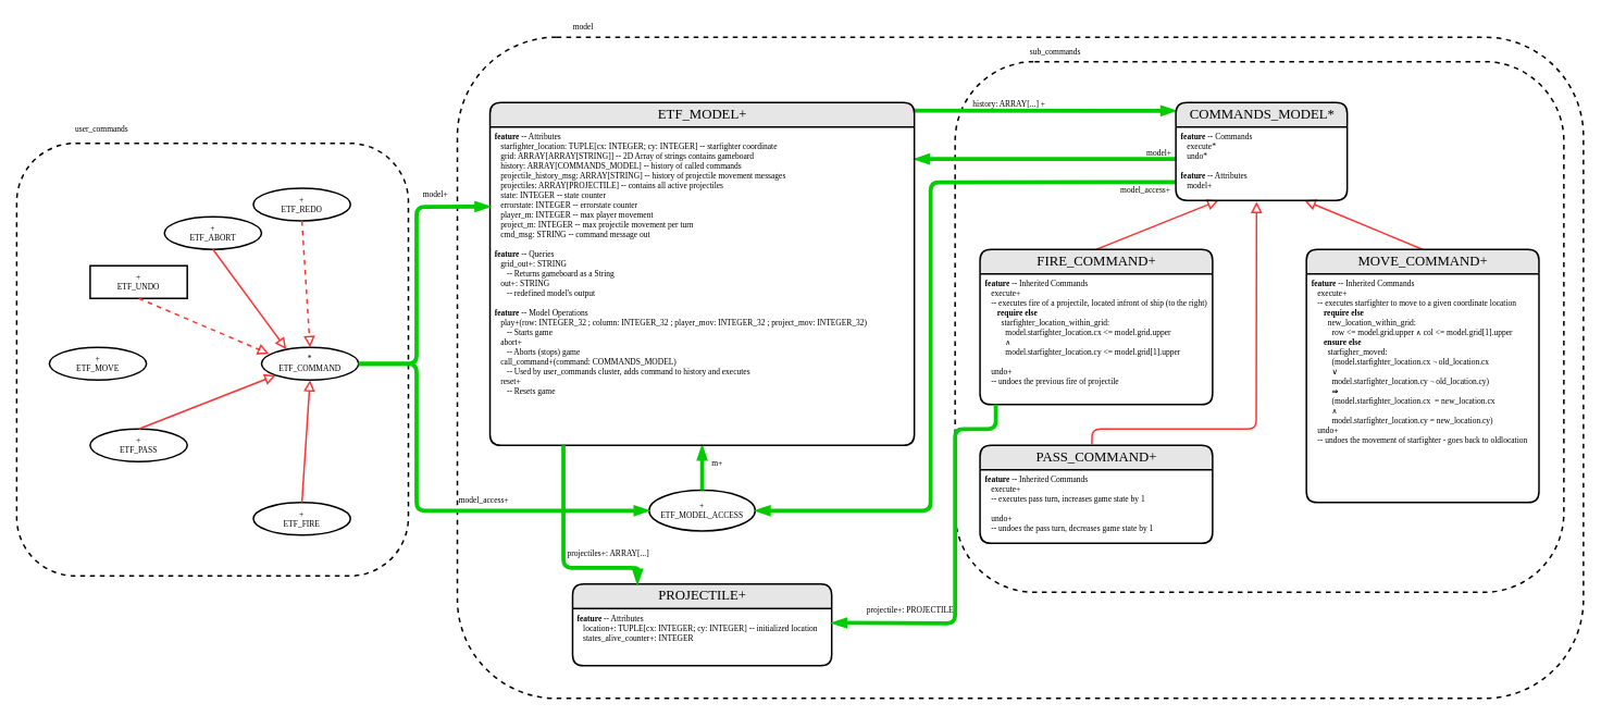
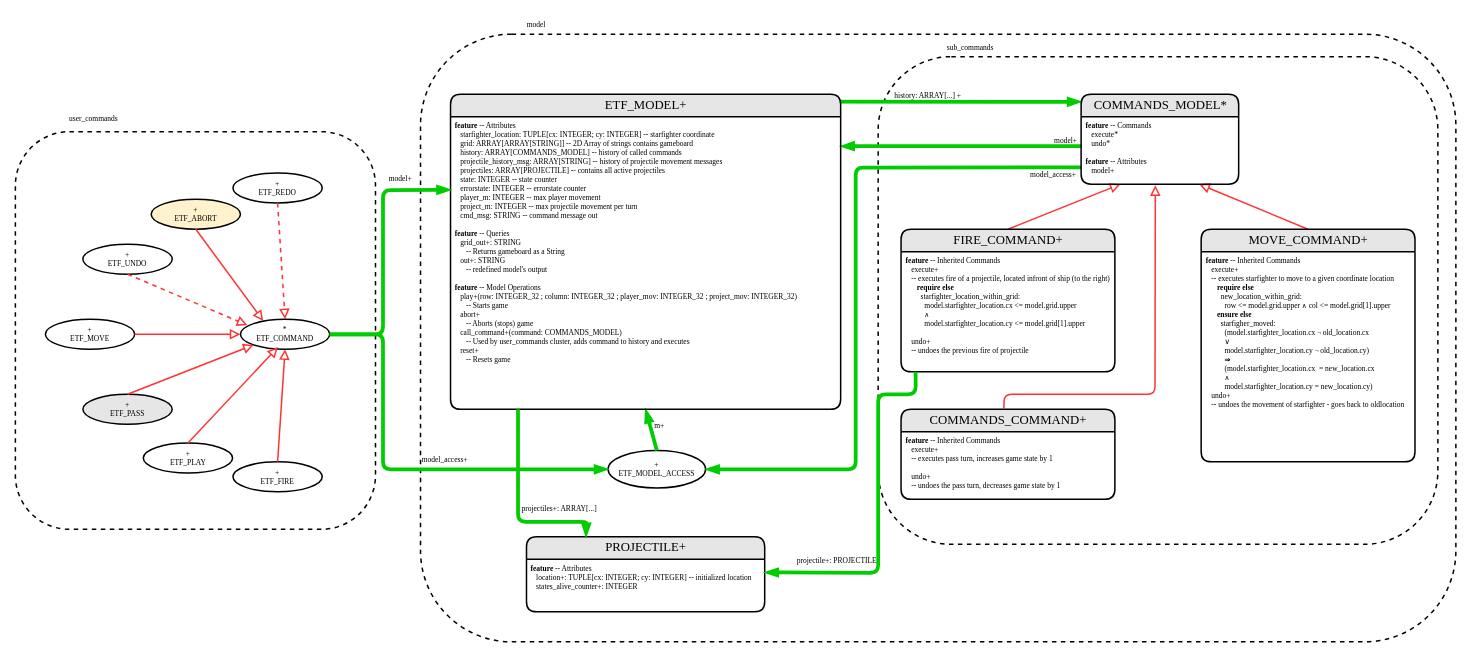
- <mxCell id="9" value="+&lt;br&gt;ETF_ABORT" style="ellipse;whiteSpace=wrap;html=1;rounded=1;fontSize=10;fontFamily=Verdena;strokeWidth=2;" parent="1" vertex="1"><mxGeometry x="201" y="265" width="119" height="40" as="geometry" /></mxCell>
+ <mxCell id="9" value="+&lt;br&gt;ETF_ABORT" style="ellipse;whiteSpace=wrap;html=1;rounded=1;fontSize=10;fontFamily=Verdena;strokeWidth=2;fillColor=#fff2cc;" parent="1" vertex="1"><mxGeometry x="201" y="265" width="119" height="40" as="geometry" /></mxCell>
- <mxCell id="12" value="+&lt;br&gt;ETF_UNDO" style="whiteSpace=wrap;html=1;fontSize=10;fontFamily=Verdena;strokeWidth=2;rounded=0;" parent="1" vertex="1"><mxGeometry x="110" y="325" width="119" height="40" as="geometry" /></mxCell>
+ <mxCell id="12" value="+&lt;br&gt;ETF_UNDO" style="ellipse;whiteSpace=wrap;html=1;rounded=1;fontSize=10;fontFamily=Verdena;strokeWidth=2;" parent="1" vertex="1"><mxGeometry x="110" y="325" width="119" height="40" as="geometry" /></mxCell>
+ <mxCell id="16" value="" style="endArrow=block;html=1;strokeColor=#FF3333;strokeWidth=2;endFill=0;endSize=9;exitX=1;exitY=0.5;exitDx=0;exitDy=0;entryX=0;entryY=0.5;entryDx=0;entryDy=0;" parent="1" source="10" target="7" edge="1"><mxGeometry width="50" height="50" relative="1" as="geometry"><mxPoint x="260" y="355" as="sourcePoint" /><mxPoint x="90" y="165" as="targetPoint" /></mxGeometry></mxCell>
+ <mxCell id="20" value="" style="endArrow=block;html=1;strokeColor=#FF3333;strokeWidth=2;endFill=0;endSize=9;entryX=0.42;entryY=0.927;entryDx=0;entryDy=0;entryPerimeter=0;exitX=0.5;exitY=0;exitDx=0;exitDy=0;" parent="1" source="14" target="7" edge="1"><mxGeometry width="50" height="50" relative="1" as="geometry"><mxPoint x="170" y="225" as="sourcePoint" /><mxPoint x="170" y="165" as="targetPoint" /></mxGeometry></mxCell>
- <mxCell id="11" value="+&lt;br&gt;ETF_PASS" style="ellipse;whiteSpace=wrap;html=1;rounded=1;fontSize=10;fontFamily=Verdena;strokeWidth=2;" parent="1" vertex="1"><mxGeometry x="110" y="525" width="119" height="40" as="geometry" /></mxCell>
+ <mxCell id="11" value="+&lt;br&gt;ETF_PASS" style="ellipse;whiteSpace=wrap;html=1;rounded=1;fontSize=10;fontFamily=Verdena;strokeWidth=2;fillColor=#e6e6e6;" parent="1" vertex="1"><mxGeometry x="110" y="525" width="119" height="40" as="geometry" /></mxCell>
- <mxCell id="47" value="PASS_COMMAND+" style="swimlane;html=1;childLayout=stackLayout;horizontal=1;startSize=30;horizontalStack=0;fillColor=#E6E6E6;fontColor=#000000;rounded=1;fontSize=17;fontStyle=0;strokeWidth=2;resizeParent=0;resizeLast=1;shadow=0;dashed=0;align=center;fontFamily=Verdena;" parent="1" vertex="1"><mxGeometry x="1200.5" y="545" width="285" height="120" as="geometry" /></mxCell>
+ <mxCell id="47" value="COMMANDS_COMMAND+" style="swimlane;html=1;childLayout=stackLayout;horizontal=1;startSize=30;horizontalStack=0;fillColor=#E6E6E6;fontColor=#000000;rounded=1;fontSize=17;fontStyle=0;strokeWidth=2;resizeParent=0;resizeLast=1;shadow=0;dashed=0;align=center;fontFamily=Verdena;" parent="1" vertex="1"><mxGeometry x="1200.5" y="545" width="285" height="120" as="geometry" /></mxCell>
+ <mxCell id="14" value="+&lt;br&gt;ETF_PLAY" style="ellipse;whiteSpace=wrap;html=1;rounded=1;fontSize=10;fontFamily=Verdena;strokeWidth=2;" parent="1" vertex="1"><mxGeometry x="190.5" y="590" width="119" height="40" as="geometry" /></mxCell>
- <mxCell id="6" value="+&lt;br&gt;ETF_MODEL_ACCESS" style="ellipse;whiteSpace=wrap;html=1;rounded=1;fontSize=10;fontFamily=Verdena;strokeWidth=2;" parent="1" vertex="1"><mxGeometry x="795" y="600" width="130" height="50" as="geometry" /></mxCell>
+ <mxCell id="6" value="+&lt;br&gt;ETF_MODEL_ACCESS" style="ellipse;whiteSpace=wrap;html=1;rounded=1;fontSize=10;fontFamily=Verdena;strokeWidth=2;" parent="1" vertex="1"><mxGeometry x="810" y="600" width="130" height="50" as="geometry" /></mxCell>
